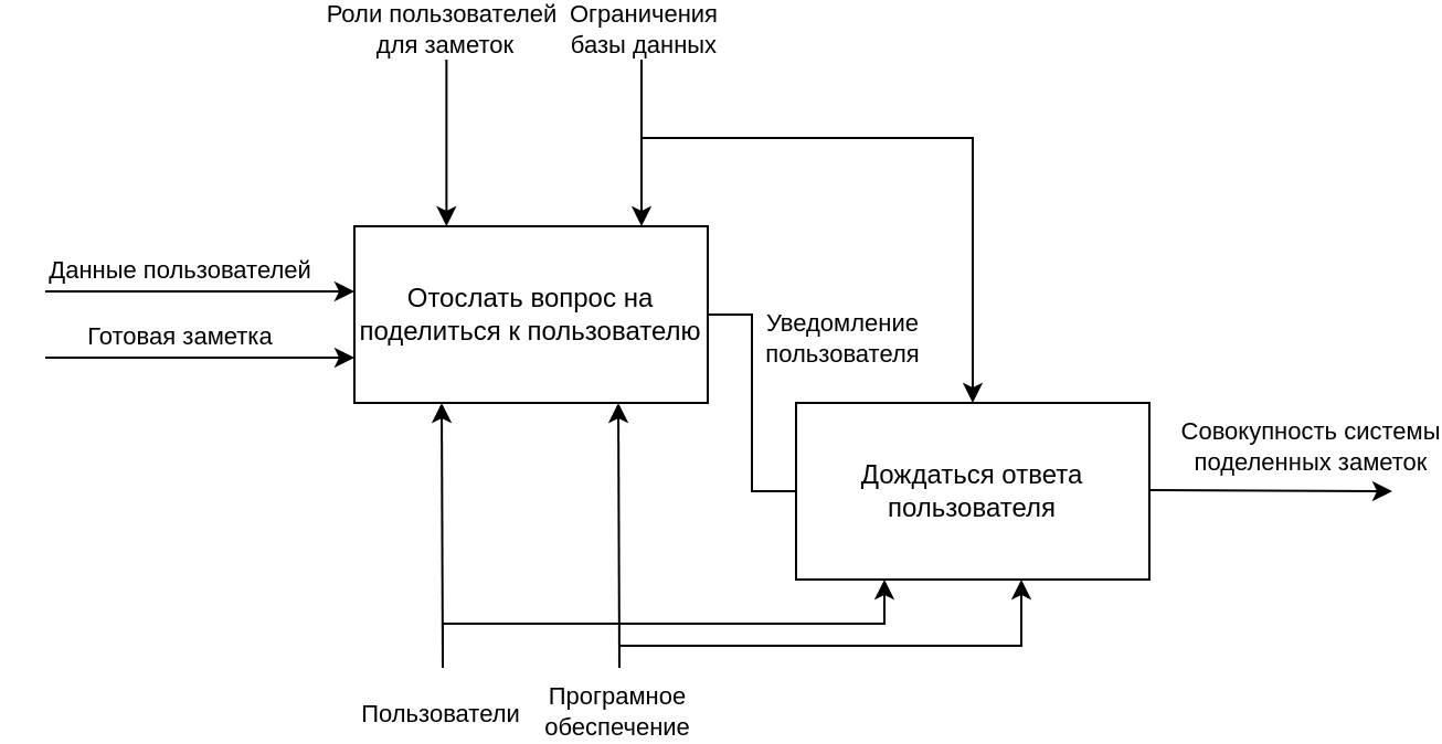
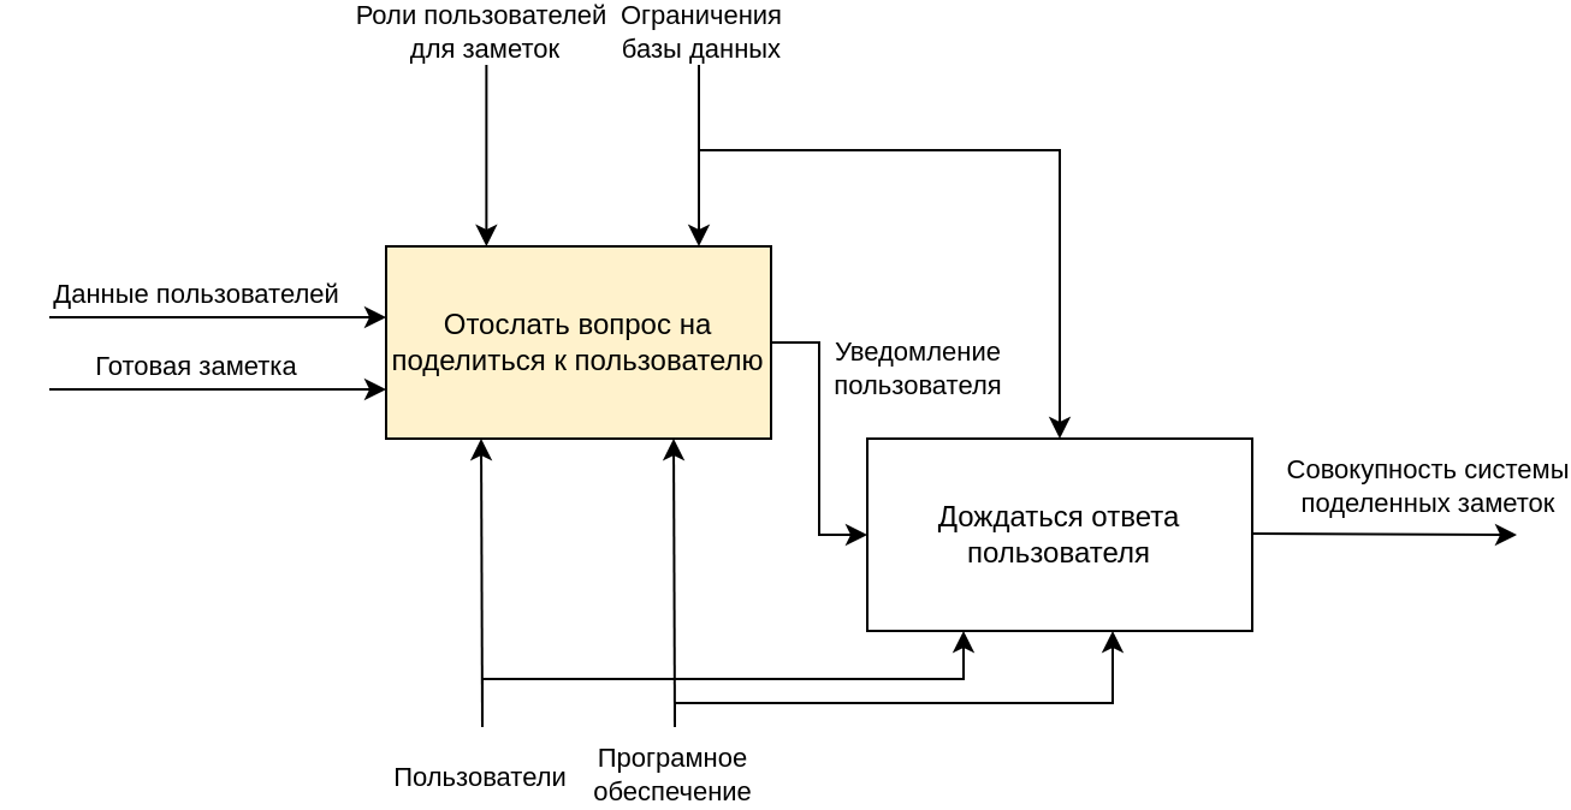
- <mxCell id="2" value="Отослать вопрос на поделиться к пользователю" style="rounded=0;whiteSpace=wrap;html=1;" vertex="1" parent="1"><mxGeometry x="160" y="100" width="160" height="80" as="geometry" /></mxCell>
+ <mxCell id="2" value="Отослать вопрос на поделиться к пользователю" style="rounded=0;whiteSpace=wrap;html=1;fillColor=#fff2cc;" vertex="1" parent="1"><mxGeometry x="160" y="100" width="160" height="80" as="geometry" /></mxCell>
- <mxCell id="18" value="" style="endArrow=none;html=1;rounded=0;exitX=1;exitY=0.5;exitDx=0;exitDy=0;entryX=0;entryY=0.5;entryDx=0;entryDy=0;edgeStyle=orthogonalEdgeStyle;" edge="1" parent="1" source="2" target="3"><mxGeometry width="50" height="50" relative="1" as="geometry"><mxPoint x="500" y="140" as="sourcePoint" /><mxPoint x="550" y="90" as="targetPoint" /></mxGeometry></mxCell>
+ <mxCell id="18" value="" style="endArrow=classic;html=1;rounded=0;exitX=1;exitY=0.5;exitDx=0;exitDy=0;entryX=0;entryY=0.5;entryDx=0;entryDy=0;edgeStyle=orthogonalEdgeStyle;" edge="1" parent="1" source="2" target="3"><mxGeometry width="50" height="50" relative="1" as="geometry"><mxPoint x="500" y="140" as="sourcePoint" /><mxPoint x="550" y="90" as="targetPoint" /></mxGeometry></mxCell>
